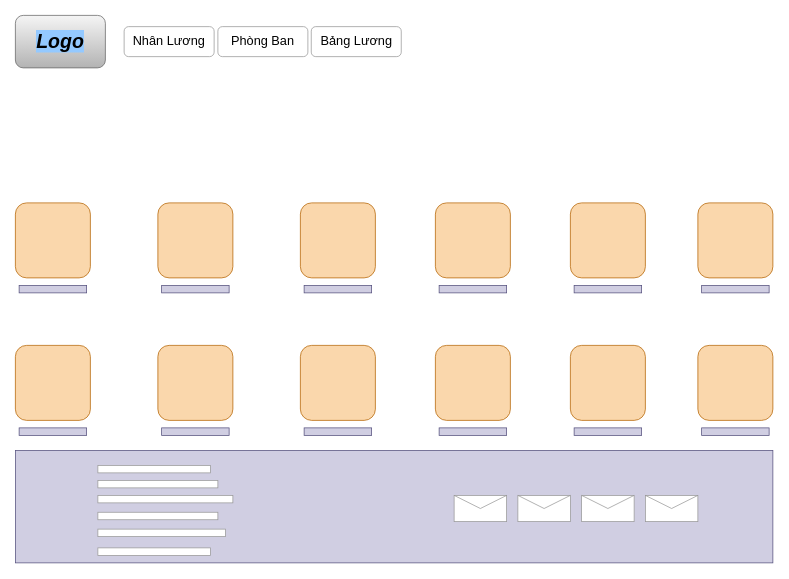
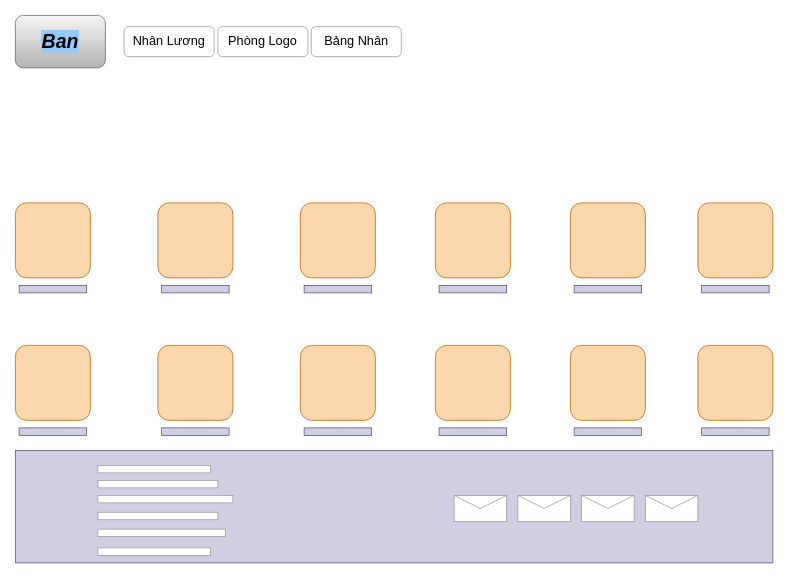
- <mxCell id="2" value="&lt;font size=&quot;1&quot; color=&quot;#000000&quot;&gt;&lt;b style=&quot;font-size: 26px ; background-color: rgb(148 , 201 , 255)&quot;&gt;Logo&lt;/b&gt;&lt;/font&gt;" style="rounded=1;whiteSpace=wrap;html=1;fillColor=#f5f5f5;strokeColor=#666666;gradientColor=#b3b3b3;labelBorderColor=none;fontStyle=2" parent="1" vertex="1"><mxGeometry x="20" y="20" width="120" height="70" as="geometry" /></mxCell>
+ <mxCell id="2" value="&lt;font size=&quot;1&quot; color=&quot;#000000&quot;&gt;&lt;b style=&quot;font-size: 26px ; background-color: rgb(148 , 201 , 255)&quot;&gt;Ban&lt;/b&gt;&lt;/font&gt;" style="rounded=1;whiteSpace=wrap;html=1;fillColor=#f5f5f5;strokeColor=#666666;gradientColor=#b3b3b3;labelBorderColor=none;fontStyle=2" parent="1" vertex="1"><mxGeometry x="20" y="20" width="120" height="70" as="geometry" /></mxCell>
- <mxCell id="38" value="&lt;font color=&quot;#000000&quot;&gt;Phòng Ban&lt;/font&gt;" style="rounded=1;whiteSpace=wrap;html=1;shadow=0;dashed=0;labelBackgroundColor=default;fontFamily=Helvetica;fontSize=17;fontColor=#FFFFFF;strokeColor=#999999;strokeWidth=1;fillColor=default;" parent="1" vertex="1"><mxGeometry x="290" y="35" width="120" height="40" as="geometry" /></mxCell>
+ <mxCell id="38" value="&lt;font color=&quot;#000000&quot;&gt;Phòng Logo&lt;/font&gt;" style="rounded=1;whiteSpace=wrap;html=1;shadow=0;dashed=0;labelBackgroundColor=default;fontFamily=Helvetica;fontSize=17;fontColor=#FFFFFF;strokeColor=#999999;strokeWidth=1;fillColor=default;" parent="1" vertex="1"><mxGeometry x="290" y="35" width="120" height="40" as="geometry" /></mxCell>
- <mxCell id="40" value="&lt;font color=&quot;#000000&quot;&gt;Bảng Lương&lt;/font&gt;" style="rounded=1;whiteSpace=wrap;html=1;shadow=0;dashed=0;labelBackgroundColor=default;fontFamily=Helvetica;fontSize=17;fontColor=#FFFFFF;strokeColor=#999999;strokeWidth=1;fillColor=default;" vertex="1" parent="1"><mxGeometry x="414.5" y="35" width="120" height="40" as="geometry" /></mxCell>
+ <mxCell id="40" value="&lt;font color=&quot;#000000&quot;&gt;Bảng Nhân&lt;/font&gt;" style="rounded=1;whiteSpace=wrap;html=1;shadow=0;dashed=0;labelBackgroundColor=default;fontFamily=Helvetica;fontSize=17;fontColor=#FFFFFF;strokeColor=#999999;strokeWidth=1;fillColor=default;" vertex="1" parent="1"><mxGeometry x="414.5" y="35" width="120" height="40" as="geometry" /></mxCell>
